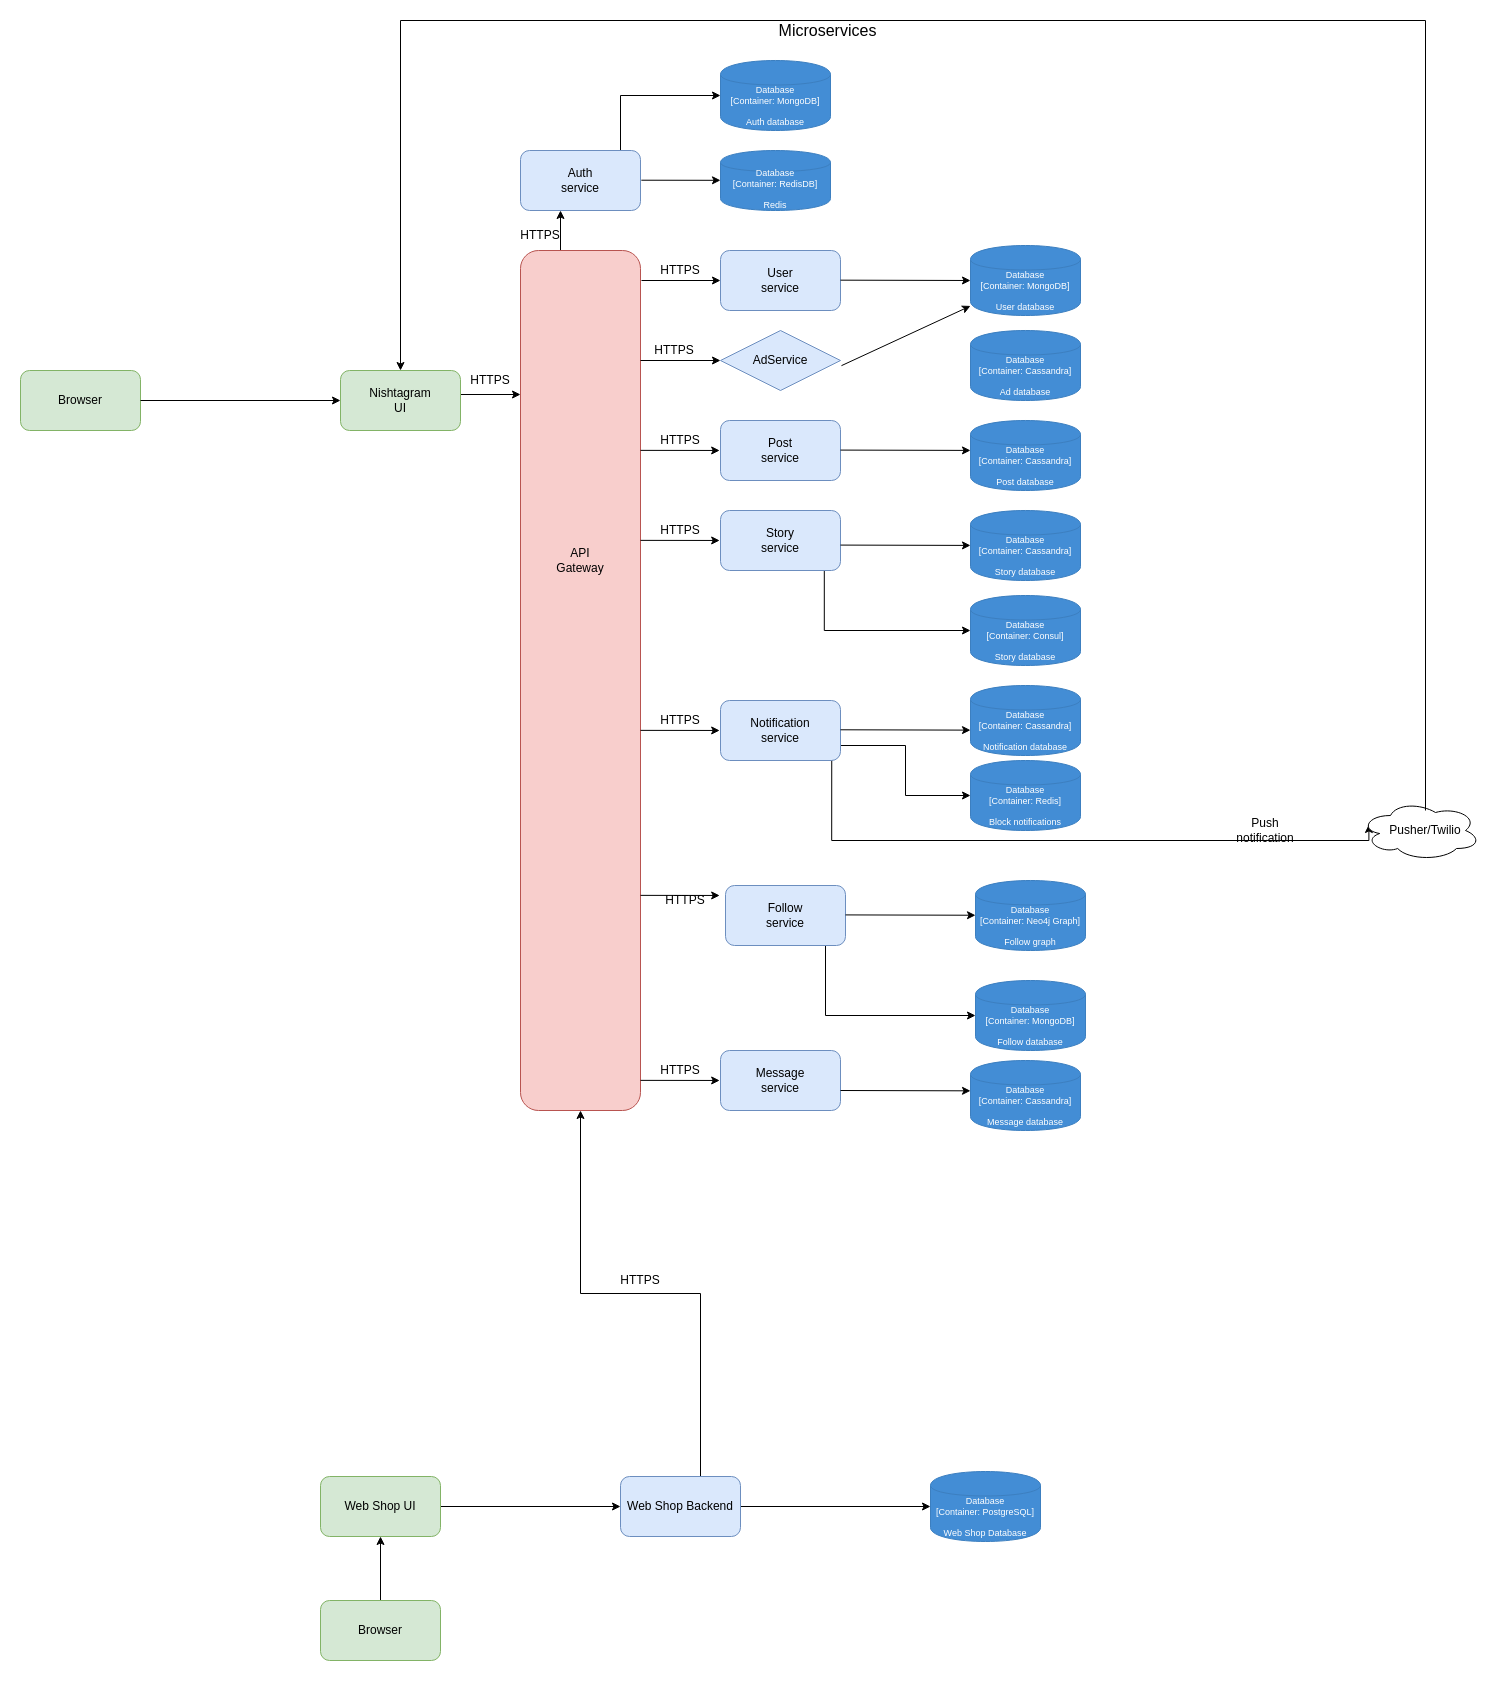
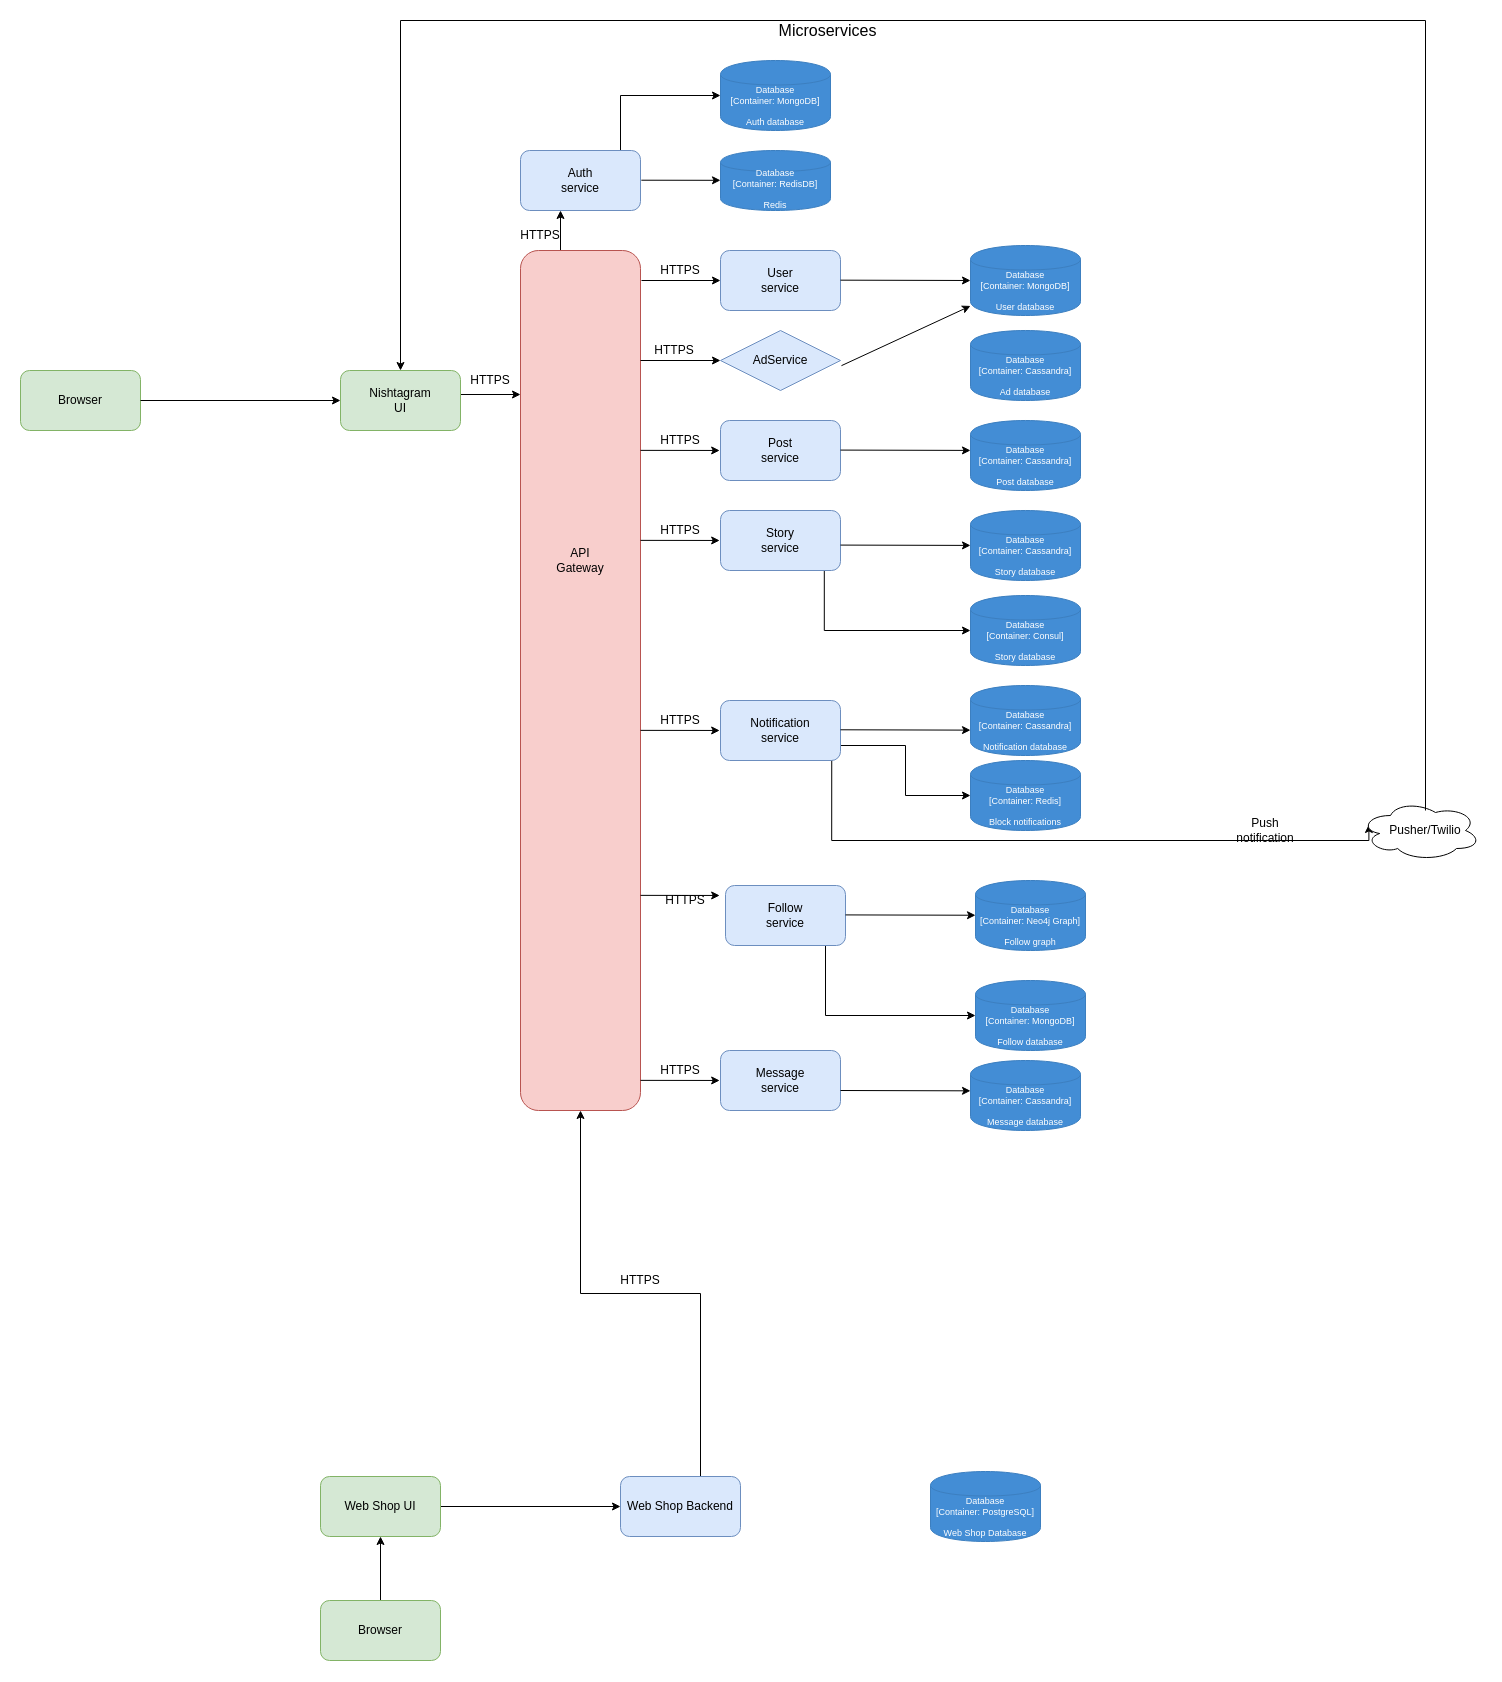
- <mxCell id="64" style="edgeStyle=orthogonalEdgeStyle;rounded=0;orthogonalLoop=1;jettySize=auto;html=1;exitX=1;exitY=0.5;exitDx=0;exitDy=0;entryX=0;entryY=0.5;entryDx=0;entryDy=0;entryPerimeter=0;" parent="1" source="66" target="67" edge="1"><mxGeometry relative="1" as="geometry" /></mxCell>
